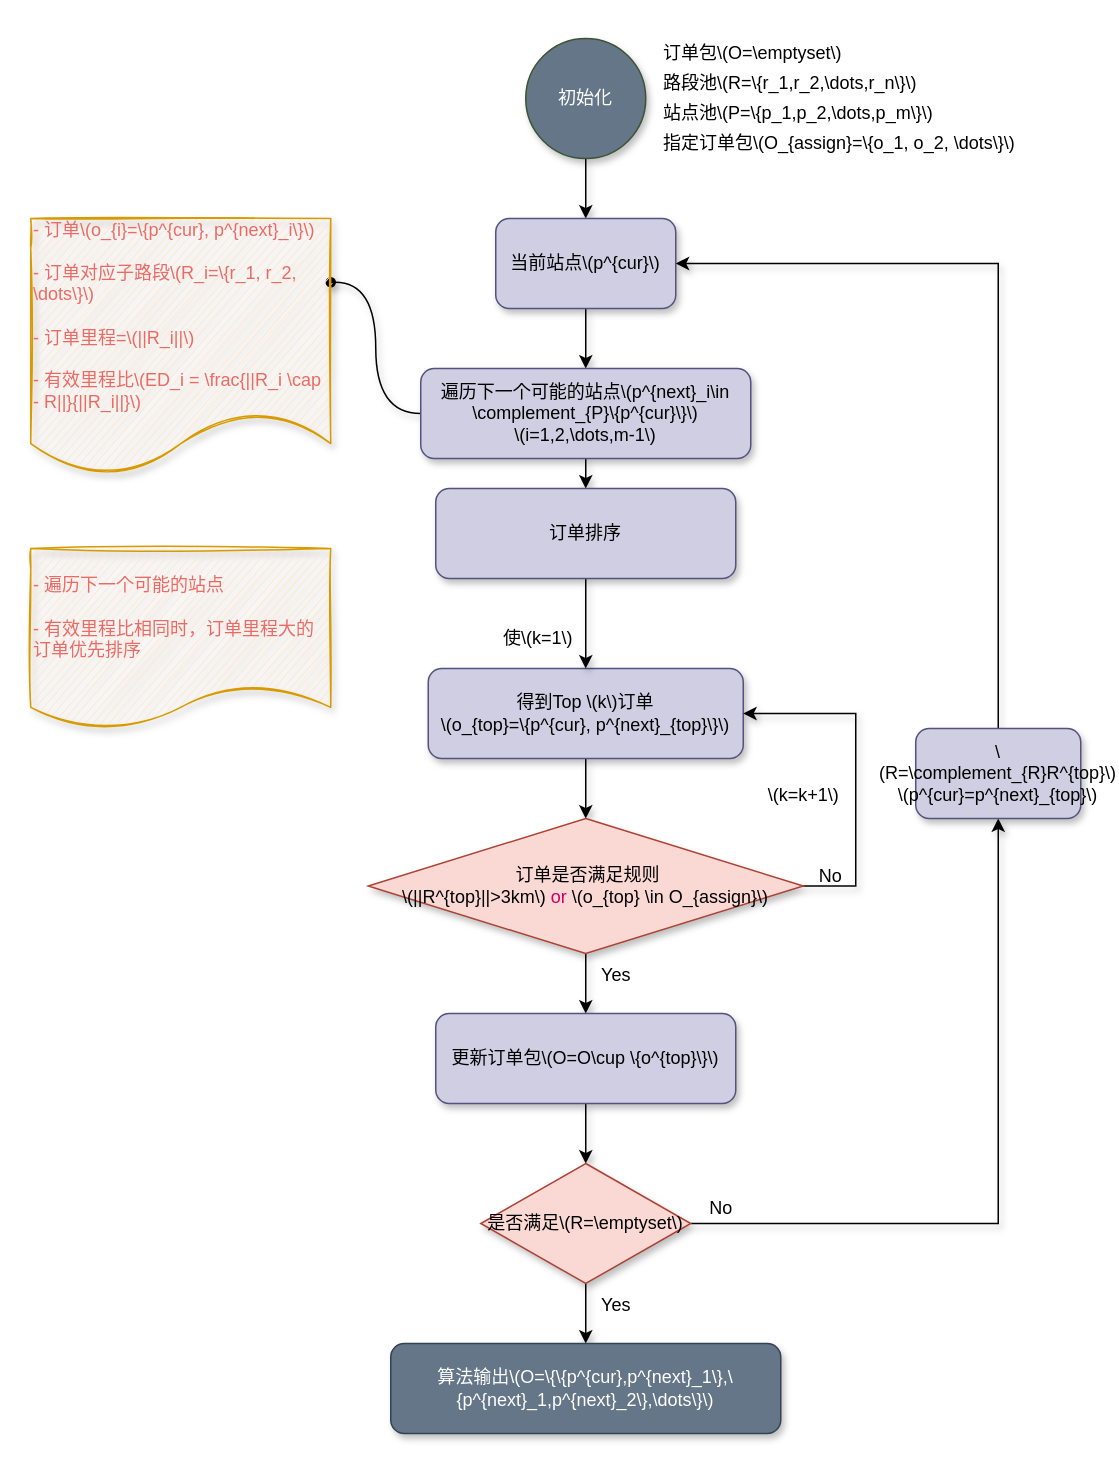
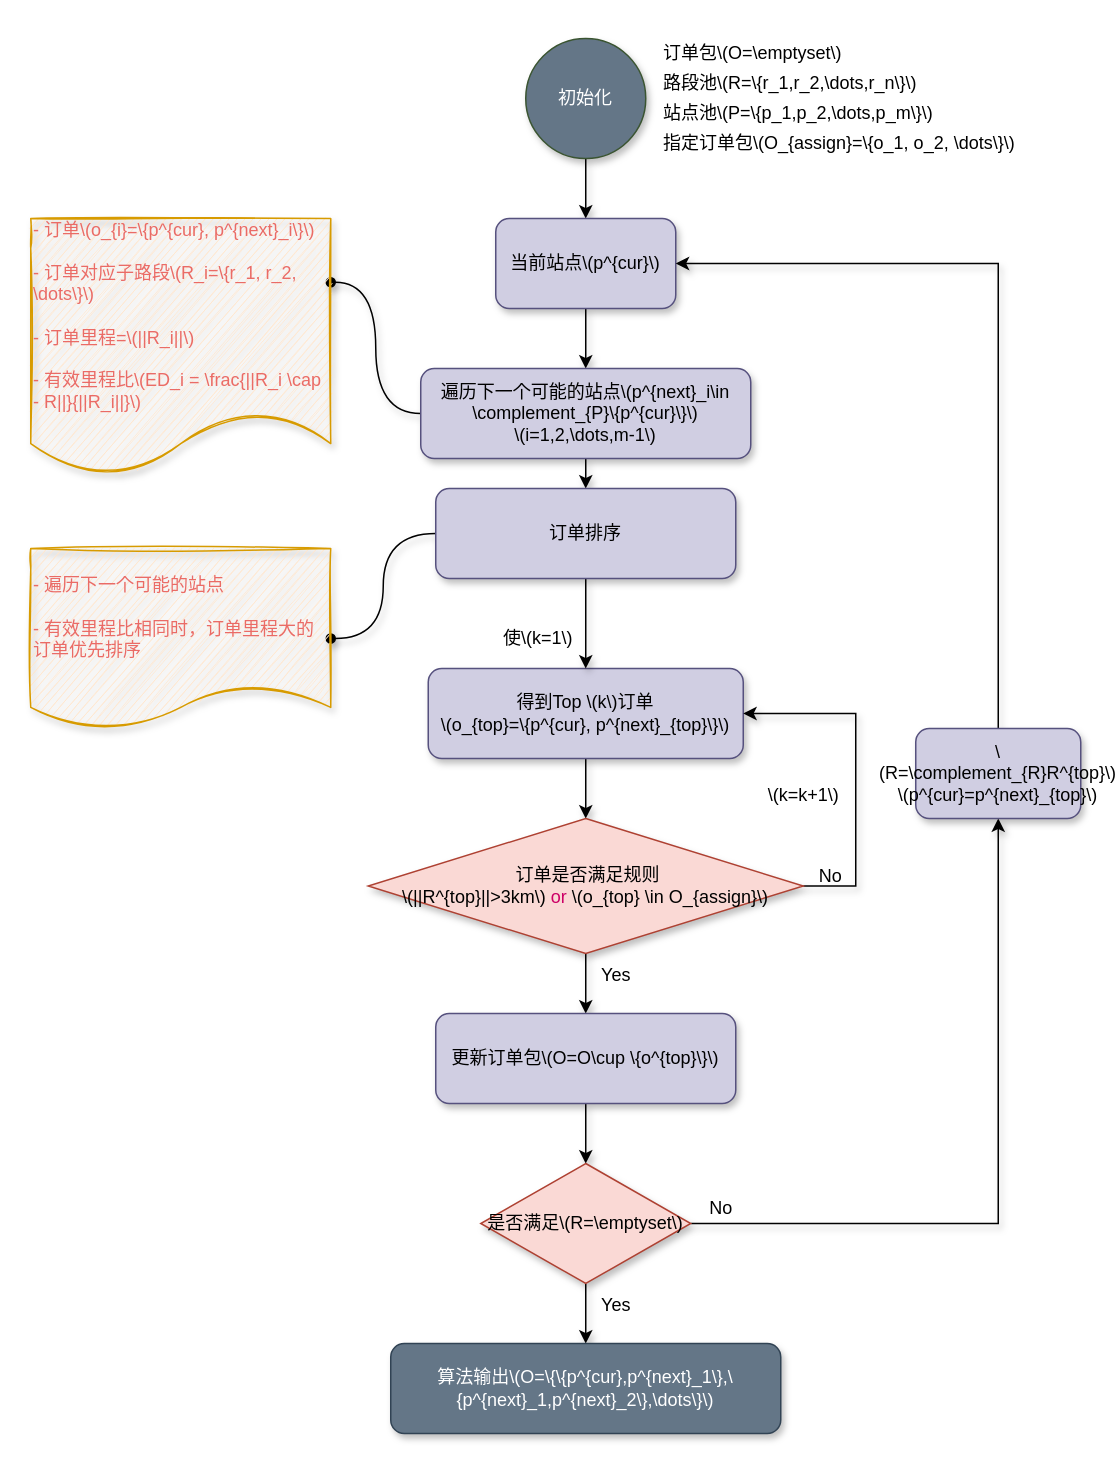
+ <mxCell id="14" style="edgeStyle=orthogonalEdgeStyle;curved=1;rounded=0;orthogonalLoop=1;jettySize=auto;html=1;exitX=0;exitY=0.5;exitDx=0;exitDy=0;entryX=1;entryY=0.5;entryDx=0;entryDy=0;shadow=1;endArrow=oval;endFill=1;" edge="1" parent="1" source="15" target="36"><mxGeometry relative="1" as="geometry" /></mxCell>
